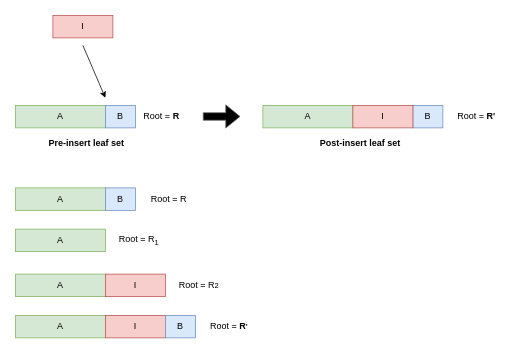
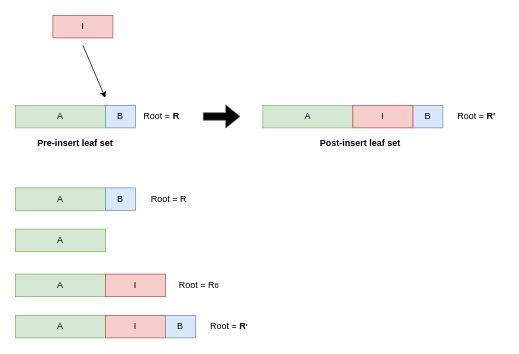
- <mxCell id="7" value="Pre-insert leaf set" style="text;html=1;strokeColor=none;fillColor=none;align=center;verticalAlign=middle;whiteSpace=wrap;rounded=0;fontStyle=1" vertex="1" parent="1"><mxGeometry x="55" y="180" width="120" height="20" as="geometry" /></mxCell>
+ <mxCell id="7" value="Pre-insert leaf set" style="text;html=1;strokeColor=none;fillColor=none;align=center;verticalAlign=middle;whiteSpace=wrap;rounded=0;fontStyle=1" vertex="1" parent="1"><mxGeometry x="40" y="180" width="120" height="20" as="geometry" /></mxCell>
- <mxCell id="16" value="Root = R&lt;sub&gt;1&lt;/sub&gt;" style="text;html=1;strokeColor=none;fillColor=none;align=center;verticalAlign=middle;whiteSpace=wrap;rounded=0;" vertex="1" parent="1"><mxGeometry x="150" y="310" width="70" height="20" as="geometry" /></mxCell>
- <mxCell id="18" value="Root = R&lt;span style=&quot;font-size: 10px&quot;&gt;2&lt;/span&gt;" style="text;html=1;strokeColor=none;fillColor=none;align=center;verticalAlign=middle;whiteSpace=wrap;rounded=0;" vertex="1" parent="1"><mxGeometry x="230" y="370" width="70" height="20" as="geometry" /></mxCell>
+ <mxCell id="18" value="Root = R&lt;span style=&quot;font-size: 10px&quot;&gt;6&lt;/span&gt;" style="text;html=1;strokeColor=none;fillColor=none;align=center;verticalAlign=middle;whiteSpace=wrap;rounded=0;" vertex="1" parent="1"><mxGeometry x="230" y="370" width="70" height="20" as="geometry" /></mxCell>
